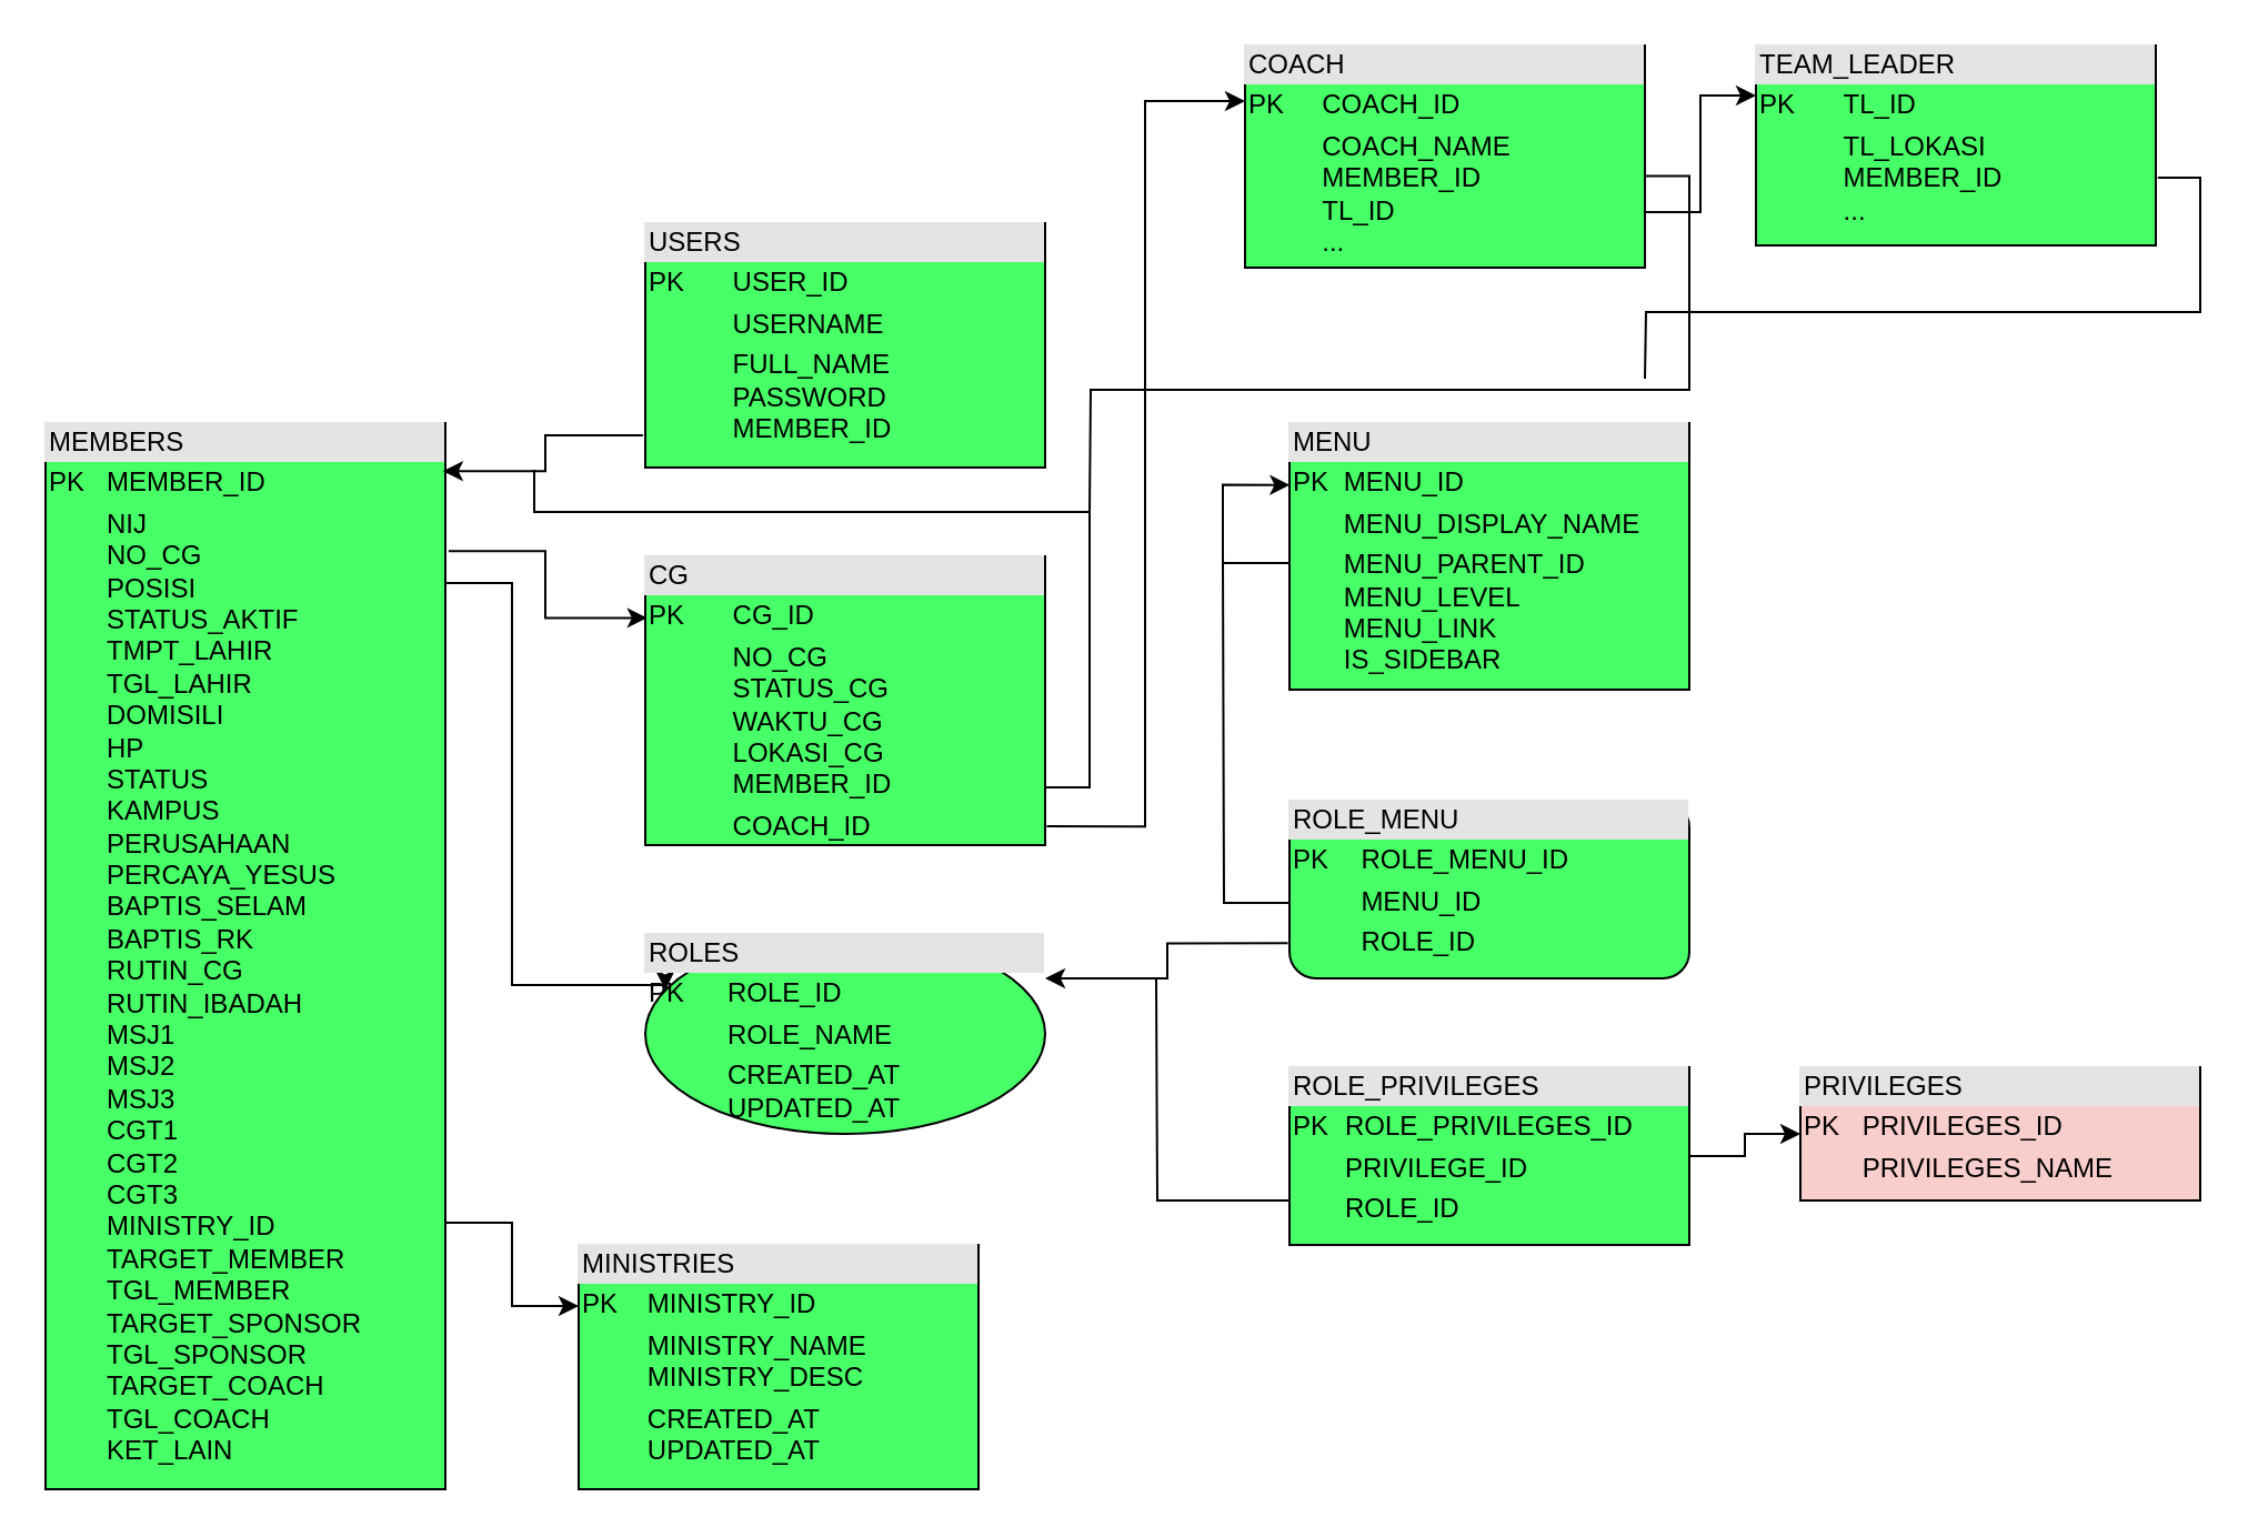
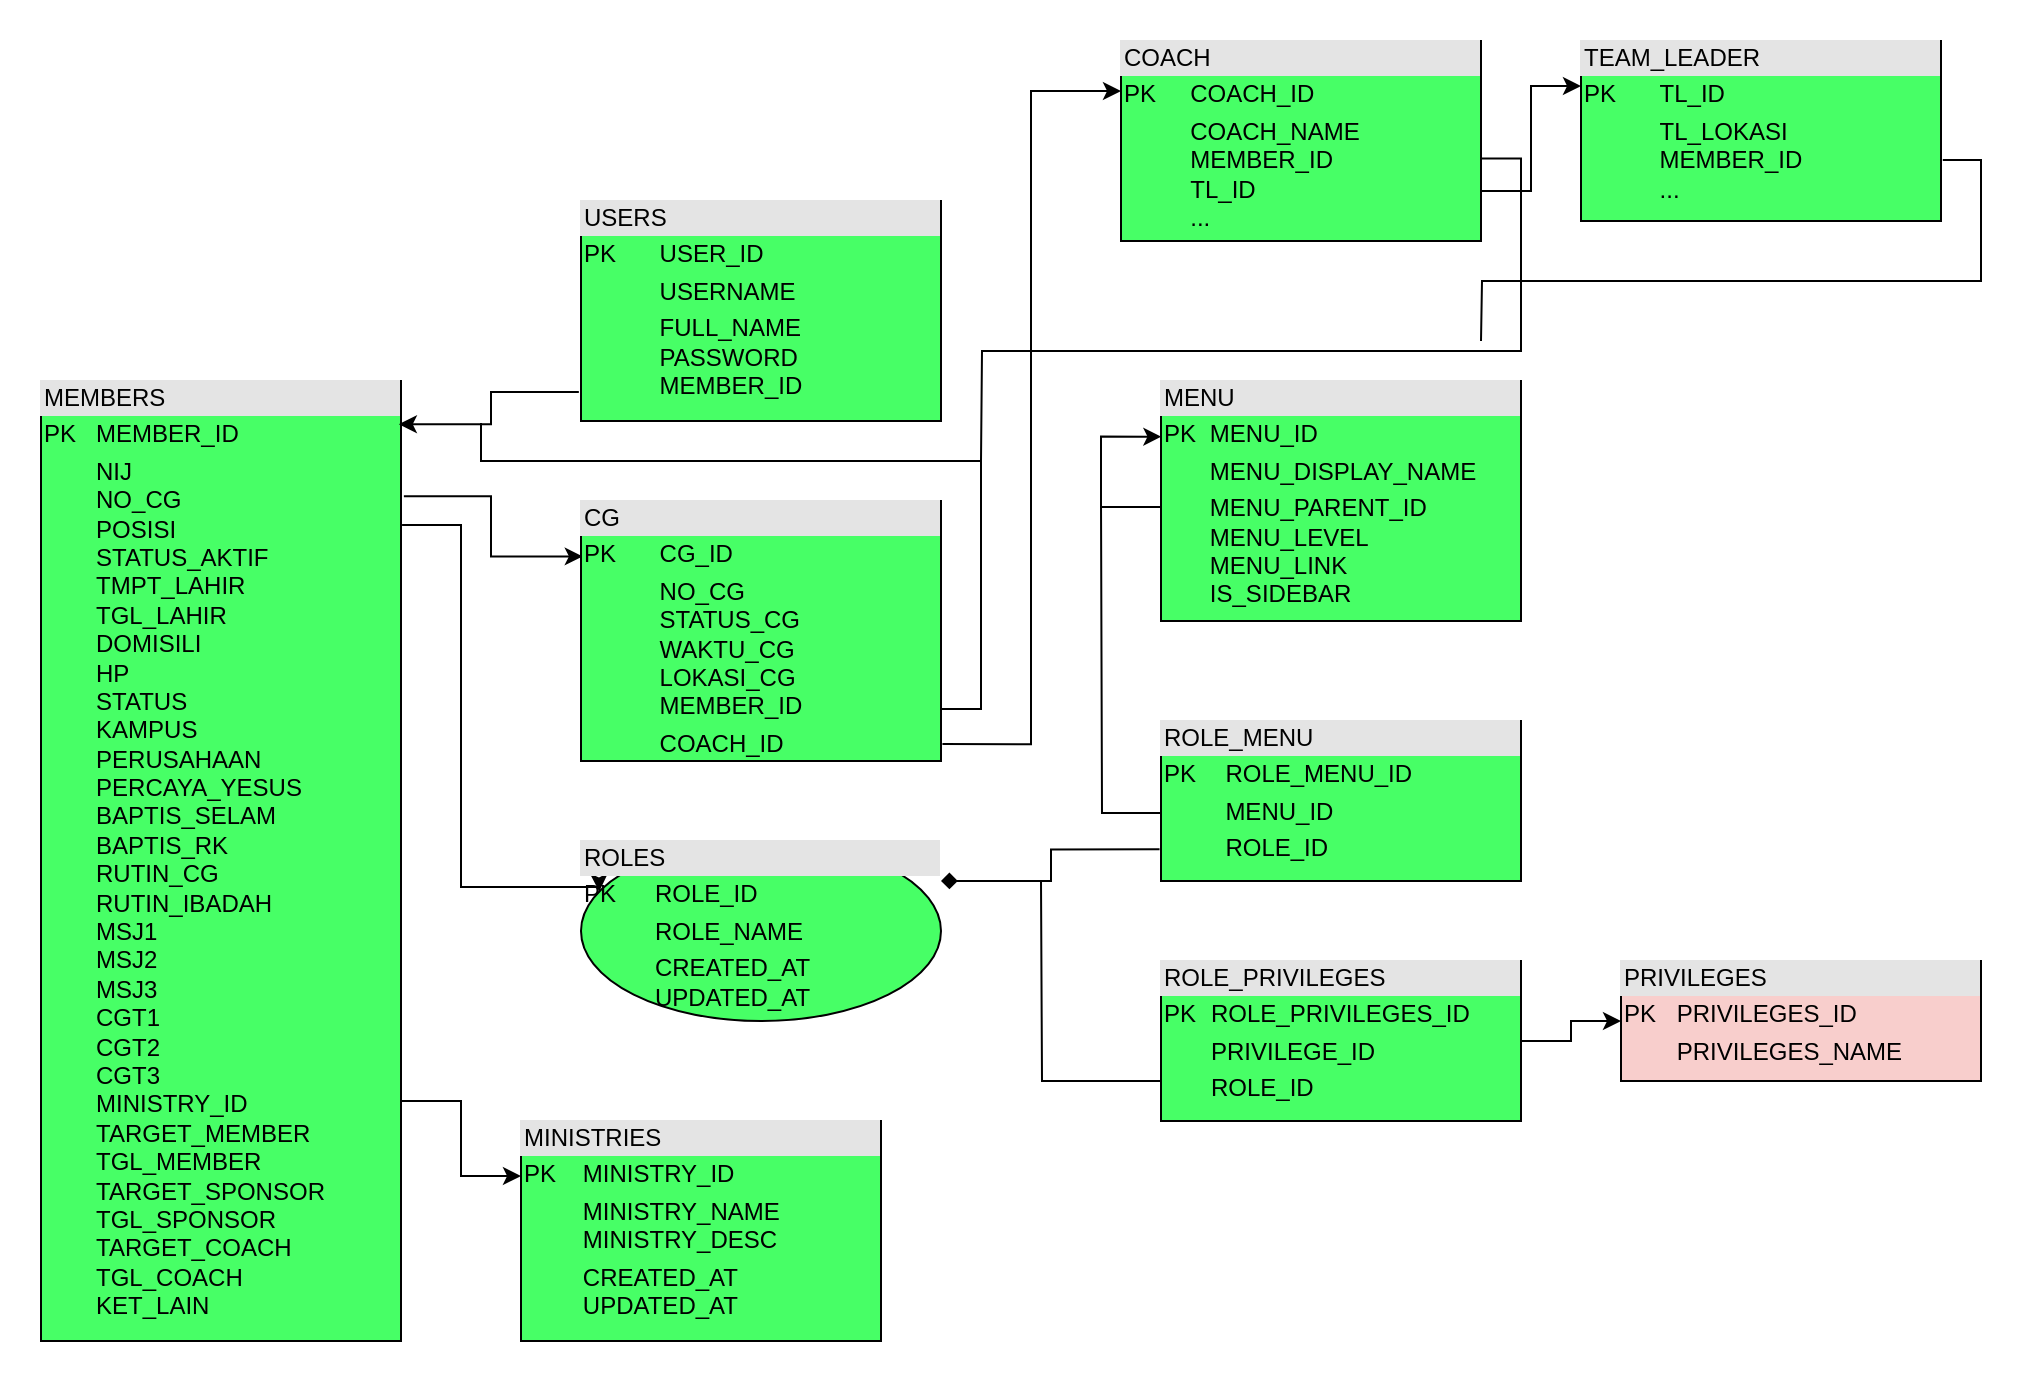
- <mxCell id="15" value="&lt;div style=&quot;box-sizing:border-box;width:100%;background:#e4e4e4;padding:2px;&quot;&gt;ROLE_MENU&lt;/div&gt;&lt;table style=&quot;width:100%;font-size:1em;&quot; cellpadding=&quot;2&quot; cellspacing=&quot;0&quot;&gt;&lt;tbody&gt;&lt;tr&gt;&lt;td&gt;PK&lt;/td&gt;&lt;td&gt;ROLE_MENU_ID&lt;/td&gt;&lt;/tr&gt;&lt;tr&gt;&lt;td&gt;&lt;br&gt;&lt;/td&gt;&lt;td&gt;MENU_ID&lt;/td&gt;&lt;/tr&gt;&lt;tr&gt;&lt;td&gt;&lt;/td&gt;&lt;td&gt;ROLE_ID&lt;br&gt;&lt;/td&gt;&lt;/tr&gt;&lt;/tbody&gt;&lt;/table&gt;" style="verticalAlign=top;align=left;overflow=fill;html=1;fillColor=#47FF66;rounded=1;" vertex="1" parent="1"><mxGeometry x="580" y="360" width="180" height="80" as="geometry" /></mxCell>
+ <mxCell id="15" value="&lt;div style=&quot;box-sizing:border-box;width:100%;background:#e4e4e4;padding:2px;&quot;&gt;ROLE_MENU&lt;/div&gt;&lt;table style=&quot;width:100%;font-size:1em;&quot; cellpadding=&quot;2&quot; cellspacing=&quot;0&quot;&gt;&lt;tbody&gt;&lt;tr&gt;&lt;td&gt;PK&lt;/td&gt;&lt;td&gt;ROLE_MENU_ID&lt;/td&gt;&lt;/tr&gt;&lt;tr&gt;&lt;td&gt;&lt;br&gt;&lt;/td&gt;&lt;td&gt;MENU_ID&lt;/td&gt;&lt;/tr&gt;&lt;tr&gt;&lt;td&gt;&lt;/td&gt;&lt;td&gt;ROLE_ID&lt;br&gt;&lt;/td&gt;&lt;/tr&gt;&lt;/tbody&gt;&lt;/table&gt;" style="verticalAlign=top;align=left;overflow=fill;html=1;fillColor=#47FF66;" vertex="1" parent="1"><mxGeometry x="580" y="360" width="180" height="80" as="geometry" /></mxCell>
- <mxCell id="13" style="edgeStyle=orthogonalEdgeStyle;rounded=0;orthogonalLoop=1;jettySize=auto;html=1;exitX=-0.004;exitY=0.802;exitDx=0;exitDy=0;entryX=1;entryY=0.222;entryDx=0;entryDy=0;entryPerimeter=0;startArrow=none;startFill=0;endArrow=classic;endFill=1;exitPerimeter=0;" edge="1" parent="1" source="15" target="3"><mxGeometry relative="1" as="geometry" /></mxCell>
+ <mxCell id="13" style="edgeStyle=orthogonalEdgeStyle;rounded=0;orthogonalLoop=1;jettySize=auto;html=1;exitX=-0.004;exitY=0.802;exitDx=0;exitDy=0;entryX=1;entryY=0.222;entryDx=0;entryDy=0;entryPerimeter=0;startArrow=none;startFill=0;endArrow=diamond;endFill=1;exitPerimeter=0;" edge="1" parent="1" source="15" target="3"><mxGeometry relative="1" as="geometry" /></mxCell>
